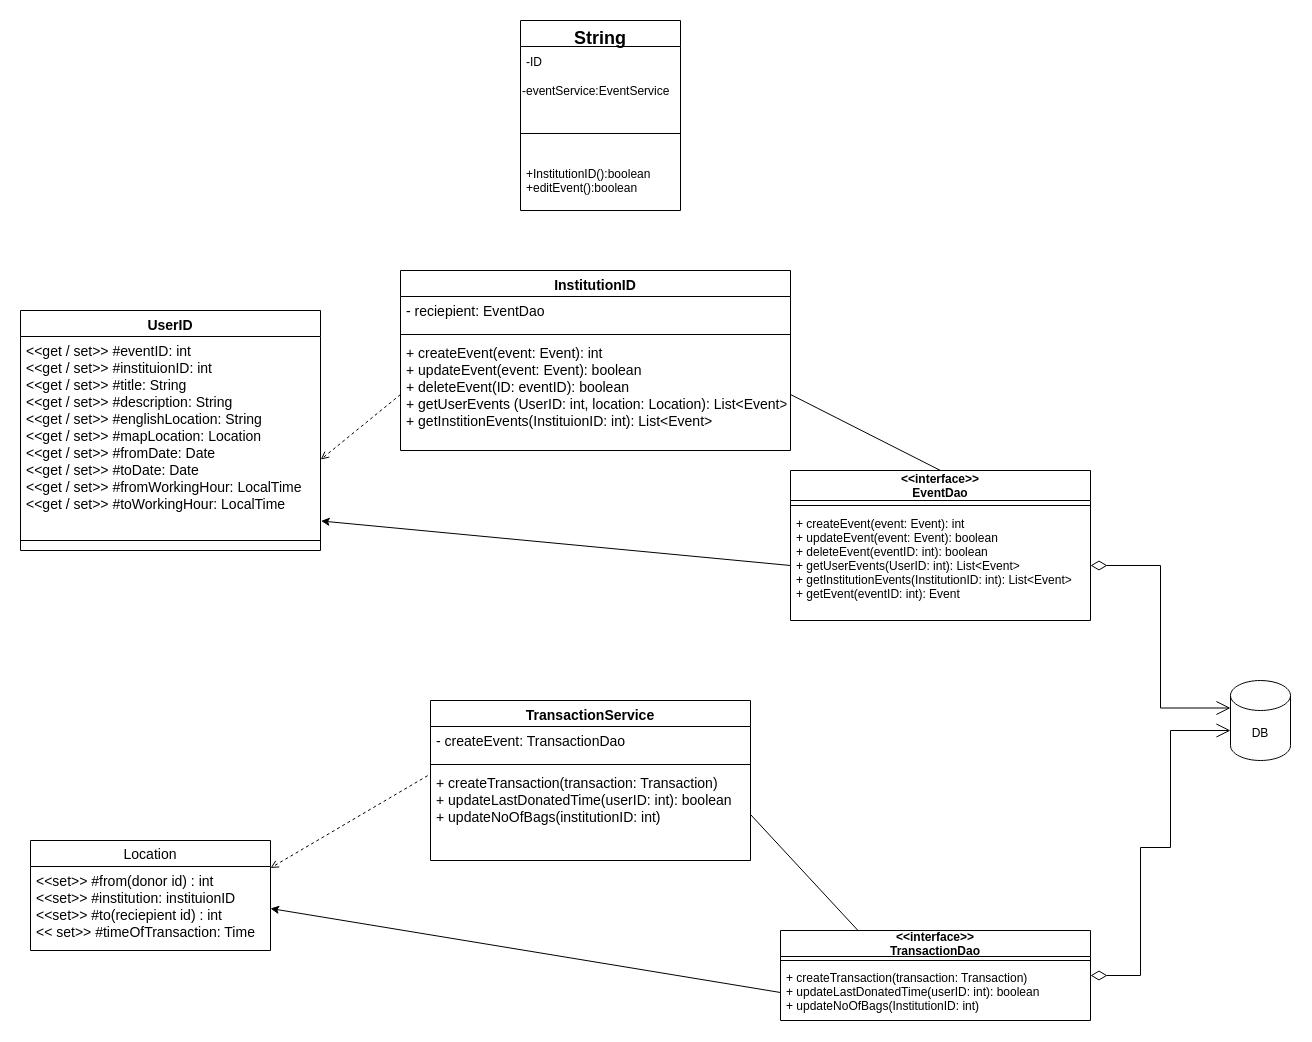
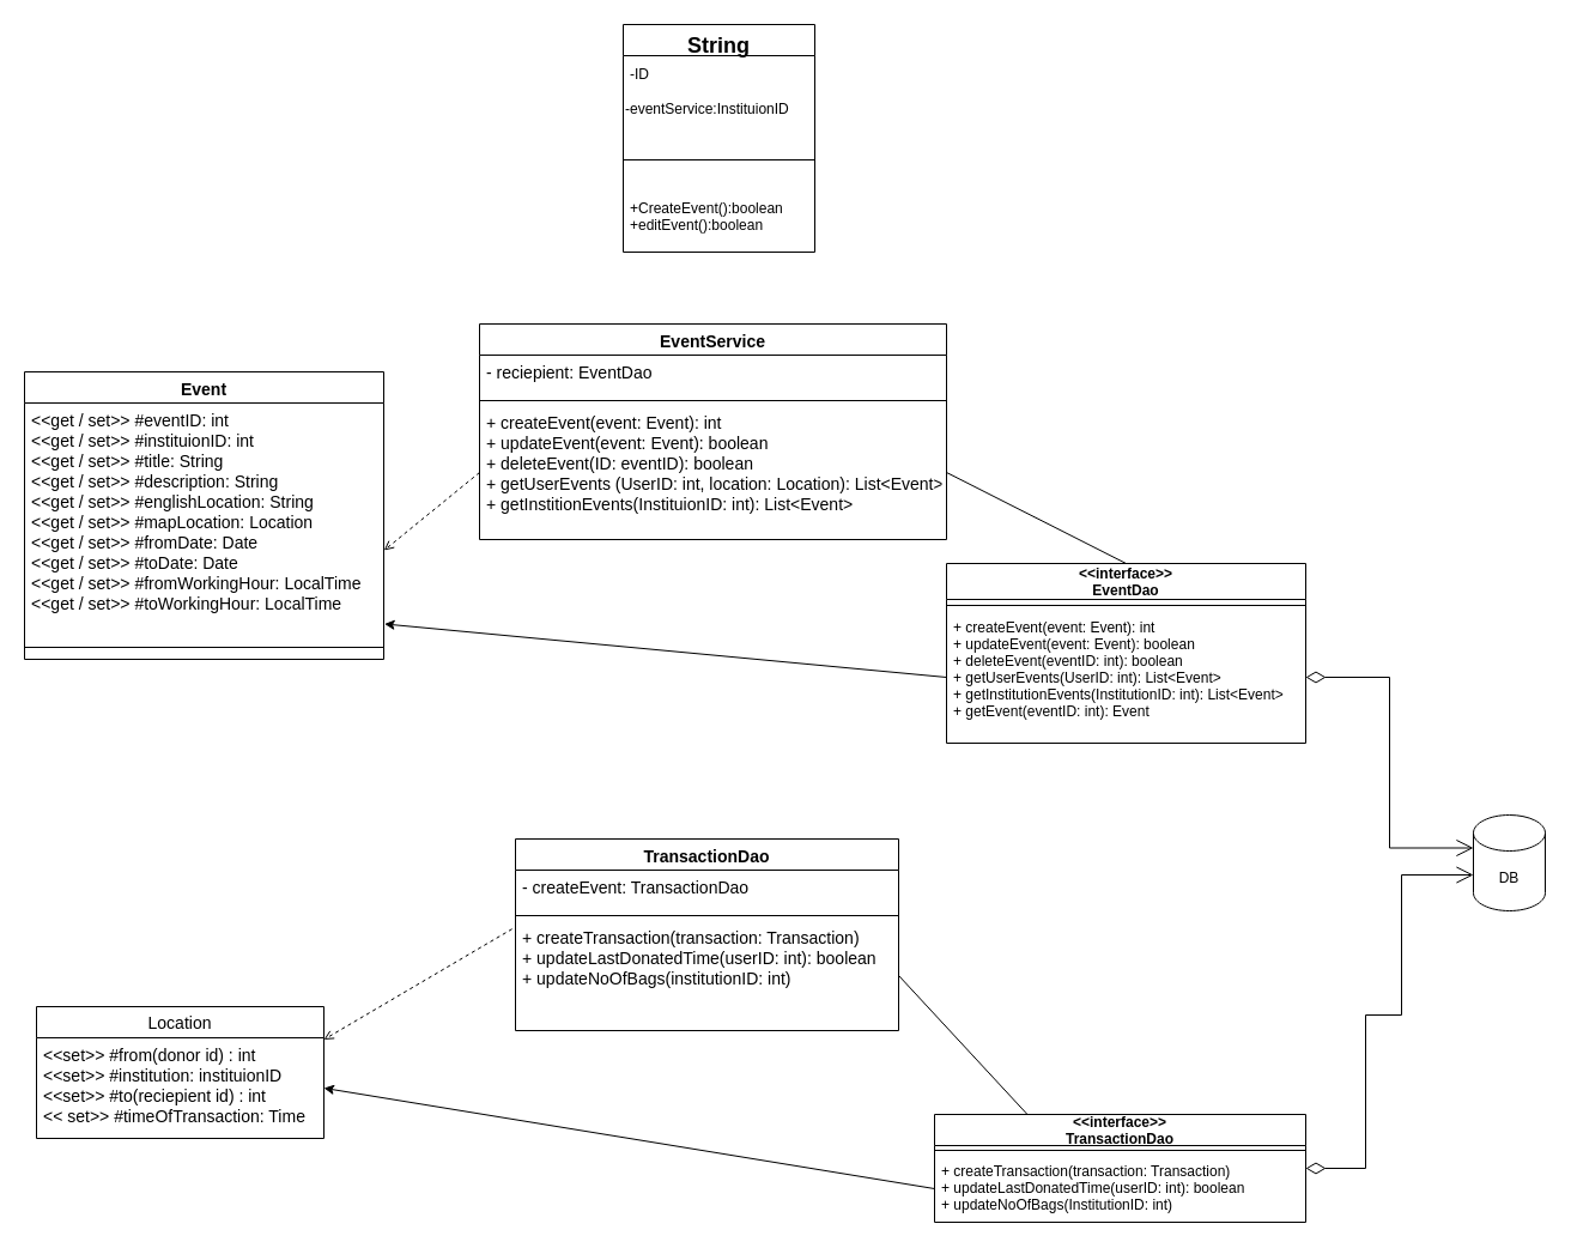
- <mxCell id="14" value="-eventService:EventService" style="text;html=1;strokeColor=none;fillColor=none;align=left;verticalAlign=middle;whiteSpace=wrap;rounded=0;" parent="12" vertex="1"><mxGeometry y="56" width="160" height="30" as="geometry" /></mxCell>
+ <mxCell id="14" value="-eventService:InstituionID" style="text;html=1;strokeColor=none;fillColor=none;align=left;verticalAlign=middle;whiteSpace=wrap;rounded=0;" parent="12" vertex="1"><mxGeometry y="56" width="160" height="30" as="geometry" /></mxCell>
- <mxCell id="16" value="+InstitutionID():boolean&#10;+editEvent():boolean" style="text;strokeColor=none;fillColor=none;align=left;verticalAlign=top;spacingLeft=4;spacingRight=4;overflow=hidden;rotatable=0;points=[[0,0.5],[1,0.5]];portConstraint=eastwest;fontSize=12;" parent="12" vertex="1"><mxGeometry y="140" width="160" height="50" as="geometry" /></mxCell>
+ <mxCell id="16" value="+CreateEvent():boolean&#10;+editEvent():boolean" style="text;strokeColor=none;fillColor=none;align=left;verticalAlign=top;spacingLeft=4;spacingRight=4;overflow=hidden;rotatable=0;points=[[0,0.5],[1,0.5]];portConstraint=eastwest;fontSize=12;" parent="12" vertex="1"><mxGeometry y="140" width="160" height="50" as="geometry" /></mxCell>
- <mxCell id="5" value="InstitutionID" style="swimlane;fontStyle=1;align=center;verticalAlign=top;childLayout=stackLayout;horizontal=1;startSize=26;horizontalStack=0;resizeParent=1;resizeParentMax=0;resizeLast=0;collapsible=1;marginBottom=0;fontSize=14;" parent="1" vertex="1"><mxGeometry x="400" y="270" width="390" height="180" as="geometry" /></mxCell>
+ <mxCell id="5" value="EventService" style="swimlane;fontStyle=1;align=center;verticalAlign=top;childLayout=stackLayout;horizontal=1;startSize=26;horizontalStack=0;resizeParent=1;resizeParentMax=0;resizeLast=0;collapsible=1;marginBottom=0;fontSize=14;" parent="1" vertex="1"><mxGeometry x="400" y="270" width="390" height="180" as="geometry" /></mxCell>
- <mxCell id="2" value="UserID" style="swimlane;fontStyle=1;align=center;verticalAlign=top;childLayout=stackLayout;horizontal=1;startSize=26;horizontalStack=0;resizeParent=1;resizeParentMax=0;resizeLast=0;collapsible=1;marginBottom=0;fontSize=14;" parent="1" vertex="1"><mxGeometry y="310" width="300" height="240" as="geometry" x="20" /></mxCell>
+ <mxCell id="2" value="Event" style="swimlane;fontStyle=1;align=center;verticalAlign=top;childLayout=stackLayout;horizontal=1;startSize=26;horizontalStack=0;resizeParent=1;resizeParentMax=0;resizeLast=0;collapsible=1;marginBottom=0;fontSize=14;" parent="1" vertex="1"><mxGeometry y="310" width="300" height="240" as="geometry" x="20" /></mxCell>
- <mxCell id="23" value="TransactionService" style="swimlane;fontStyle=1;align=center;verticalAlign=top;childLayout=stackLayout;horizontal=1;startSize=26;horizontalStack=0;resizeParent=1;resizeParentMax=0;resizeLast=0;collapsible=1;marginBottom=0;fontSize=14;" parent="1" vertex="1"><mxGeometry x="430" y="700" width="320" height="160" as="geometry" /></mxCell>
+ <mxCell id="23" value="TransactionDao" style="swimlane;fontStyle=1;align=center;verticalAlign=top;childLayout=stackLayout;horizontal=1;startSize=26;horizontalStack=0;resizeParent=1;resizeParentMax=0;resizeLast=0;collapsible=1;marginBottom=0;fontSize=14;" parent="1" vertex="1"><mxGeometry x="430" y="700" width="320" height="160" as="geometry" /></mxCell>
